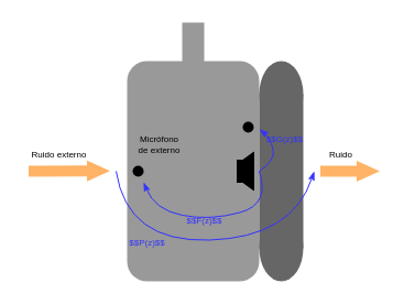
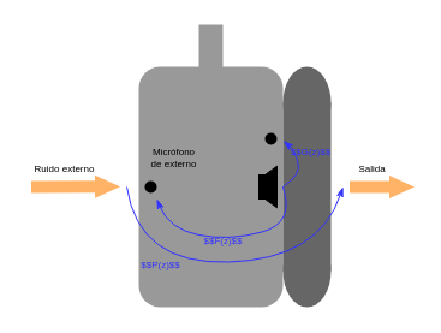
- <mxCell id="15" value="Ruido" style="text;html=1;align=center;verticalAlign=middle;resizable=0;points=[];autosize=1;strokeColor=none;fillColor=none;fontSize=8;fontFamily=Helvetica;fontStyle=0" vertex="1" parent="1"><mxGeometry x="291" y="130" width="35" height="20" as="geometry" /></mxCell>
+ <mxCell id="15" value="Salida" style="text;html=1;align=center;verticalAlign=middle;resizable=0;points=[];autosize=1;strokeColor=none;fillColor=none;fontSize=8;fontFamily=Helvetica;fontStyle=0" vertex="1" parent="1"><mxGeometry x="291" y="130" width="35" height="20" as="geometry" /></mxCell>
